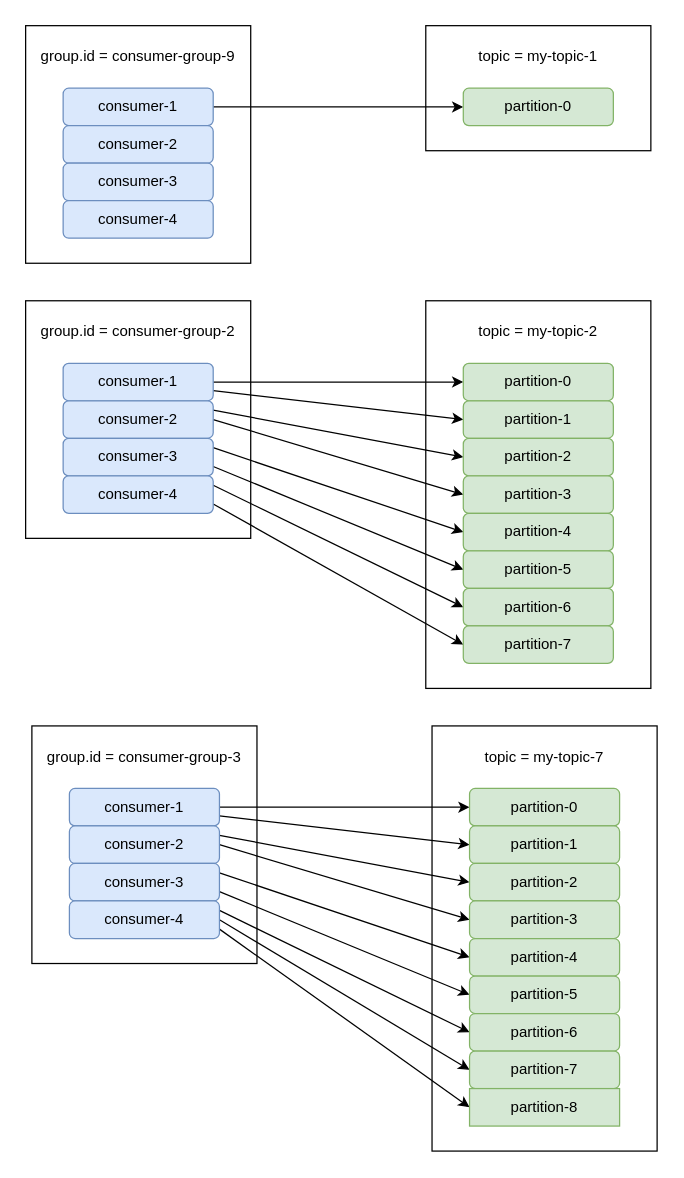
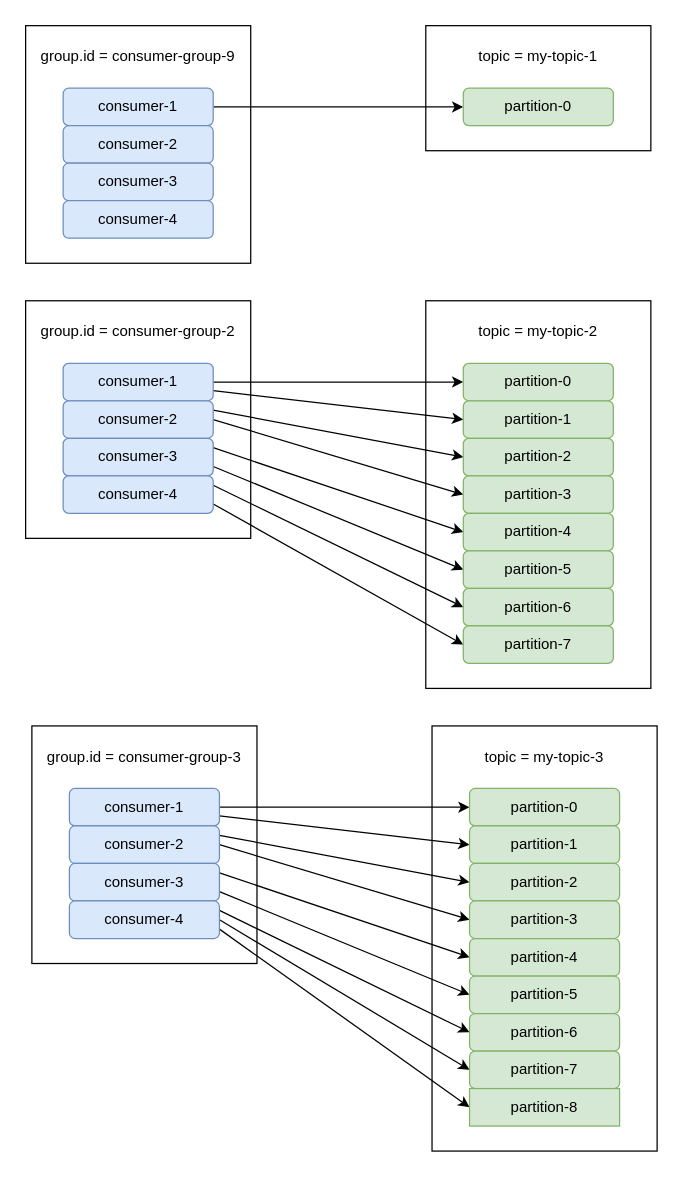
- <mxCell id="50" value="topic = my-topic-7" style="text;html=1;align=center;verticalAlign=middle;whiteSpace=wrap;rounded=0;" vertex="1" parent="1"><mxGeometry x="365" y="590" width="140" height="30" as="geometry" /></mxCell>
+ <mxCell id="50" value="topic = my-topic-3" style="text;html=1;align=center;verticalAlign=middle;whiteSpace=wrap;rounded=0;" vertex="1" parent="1"><mxGeometry x="365" y="590" width="140" height="30" as="geometry" /></mxCell>
